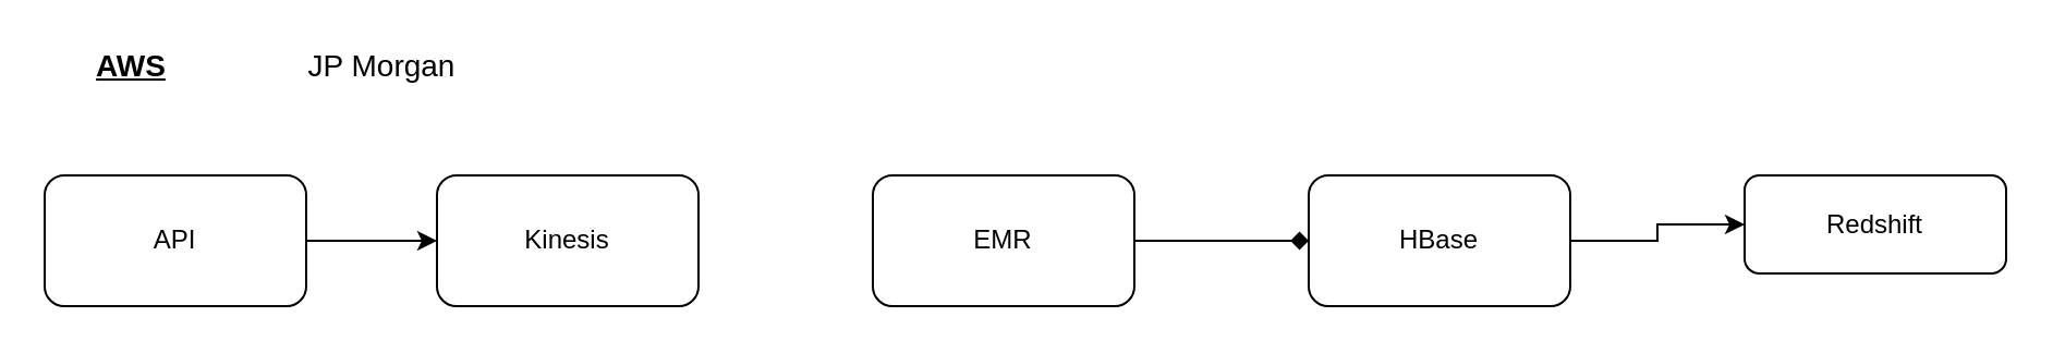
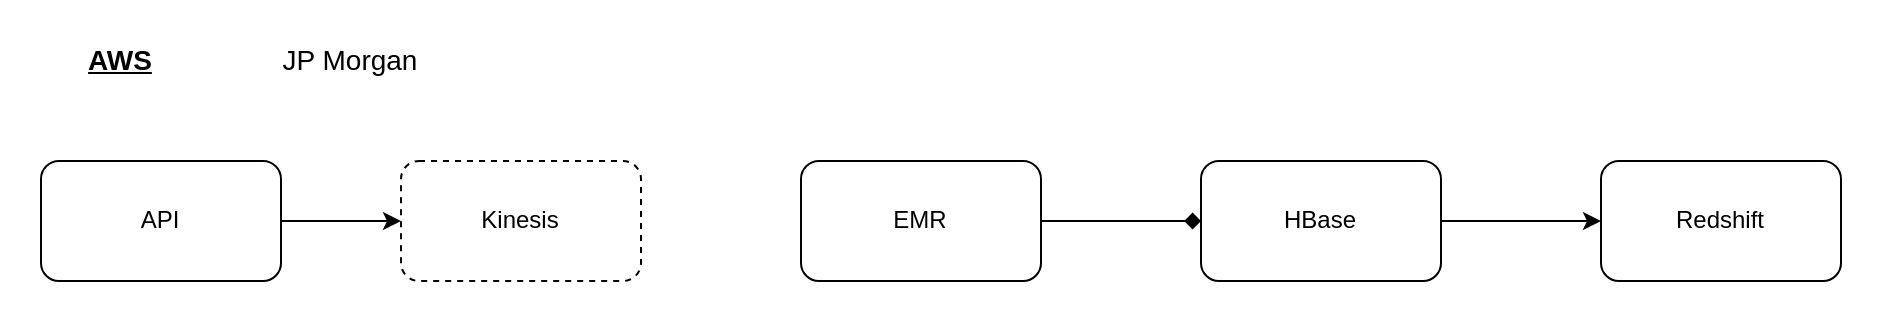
- <mxCell id="8" value="Redshift" style="rounded=1;whiteSpace=wrap;html=1;" vertex="1" parent="1"><mxGeometry x="800" y="80" width="120" height="45" as="geometry" /></mxCell>
+ <mxCell id="8" value="Redshift" style="rounded=1;whiteSpace=wrap;html=1;" vertex="1" parent="1"><mxGeometry x="800" y="80" width="120" height="60" as="geometry" /></mxCell>
- <mxCell id="2" value="Kinesis" style="rounded=1;whiteSpace=wrap;html=1;" vertex="1" parent="1"><mxGeometry x="200" y="80" width="120" height="60" as="geometry" /></mxCell>
+ <mxCell id="2" value="Kinesis" style="rounded=1;whiteSpace=wrap;html=1;dashed=1;" vertex="1" parent="1"><mxGeometry x="200" y="80" width="120" height="60" as="geometry" /></mxCell>
